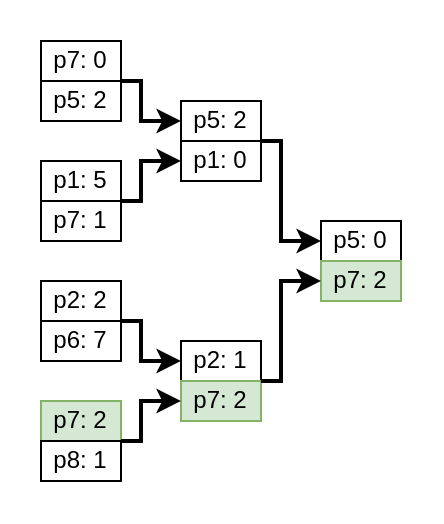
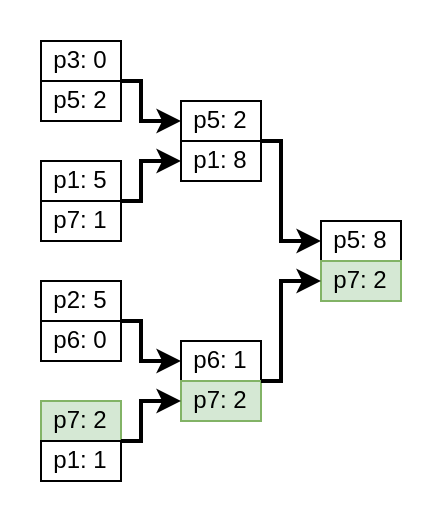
- <mxCell id="2" value="p7: 0" style="text;html=1;fillColor=none;align=center;verticalAlign=middle;whiteSpace=wrap;rounded=0;strokeColor=#000000;" parent="1" vertex="1"><mxGeometry x="20" y="20" width="40" height="20" as="geometry" /></mxCell>
+ <mxCell id="2" value="p3: 0" style="text;html=1;fillColor=none;align=center;verticalAlign=middle;whiteSpace=wrap;rounded=0;strokeColor=#000000;" parent="1" vertex="1"><mxGeometry x="20" y="20" width="40" height="20" as="geometry" /></mxCell>
- <mxCell id="11" value="p1: 0" style="text;html=1;fillColor=none;align=center;verticalAlign=middle;whiteSpace=wrap;rounded=0;strokeColor=#000000;" parent="1" vertex="1"><mxGeometry x="90" y="70" width="40" height="20" as="geometry" /></mxCell>
+ <mxCell id="11" value="p1: 8" style="text;html=1;fillColor=none;align=center;verticalAlign=middle;whiteSpace=wrap;rounded=0;strokeColor=#000000;" parent="1" vertex="1"><mxGeometry x="90" y="70" width="40" height="20" as="geometry" /></mxCell>
- <mxCell id="14" value="p5: 0" style="text;html=1;fillColor=none;align=center;verticalAlign=middle;whiteSpace=wrap;rounded=0;strokeColor=#000000;" parent="1" vertex="1"><mxGeometry x="160" y="110" width="40" height="20" as="geometry" /></mxCell>
+ <mxCell id="14" value="p5: 8" style="text;html=1;fillColor=none;align=center;verticalAlign=middle;whiteSpace=wrap;rounded=0;strokeColor=#000000;" parent="1" vertex="1"><mxGeometry x="160" y="110" width="40" height="20" as="geometry" /></mxCell>
- <mxCell id="6" value="p2: 2" style="text;html=1;fillColor=none;align=center;verticalAlign=middle;whiteSpace=wrap;rounded=0;strokeColor=#000000;" parent="1" vertex="1"><mxGeometry x="20" y="140" width="40" height="20" as="geometry" /></mxCell>
+ <mxCell id="6" value="p2: 5" style="text;html=1;fillColor=none;align=center;verticalAlign=middle;whiteSpace=wrap;rounded=0;strokeColor=#000000;" parent="1" vertex="1"><mxGeometry x="20" y="140" width="40" height="20" as="geometry" /></mxCell>
- <mxCell id="7" value="p6: 7" style="text;html=1;fillColor=none;align=center;verticalAlign=middle;whiteSpace=wrap;rounded=0;strokeColor=#000000;" parent="1" vertex="1"><mxGeometry x="20" y="160" width="40" height="20" as="geometry" /></mxCell>
+ <mxCell id="7" value="p6: 0" style="text;html=1;fillColor=none;align=center;verticalAlign=middle;whiteSpace=wrap;rounded=0;strokeColor=#000000;" parent="1" vertex="1"><mxGeometry x="20" y="160" width="40" height="20" as="geometry" /></mxCell>
- <mxCell id="12" value="p2: 1" style="text;html=1;fillColor=none;align=center;verticalAlign=middle;whiteSpace=wrap;rounded=0;strokeColor=#000000;" parent="1" vertex="1"><mxGeometry x="90" y="170" width="40" height="20" as="geometry" /></mxCell>
+ <mxCell id="12" value="p6: 1" style="text;html=1;fillColor=none;align=center;verticalAlign=middle;whiteSpace=wrap;rounded=0;strokeColor=#000000;" parent="1" vertex="1"><mxGeometry x="90" y="170" width="40" height="20" as="geometry" /></mxCell>
- <mxCell id="9" value="p8: 1" style="text;html=1;fillColor=none;align=center;verticalAlign=middle;whiteSpace=wrap;rounded=0;strokeColor=#000000;" parent="1" vertex="1"><mxGeometry x="20" y="220" width="40" height="20" as="geometry" /></mxCell>
+ <mxCell id="9" value="p1: 1" style="text;html=1;fillColor=none;align=center;verticalAlign=middle;whiteSpace=wrap;rounded=0;strokeColor=#000000;" parent="1" vertex="1"><mxGeometry x="20" y="220" width="40" height="20" as="geometry" /></mxCell>
